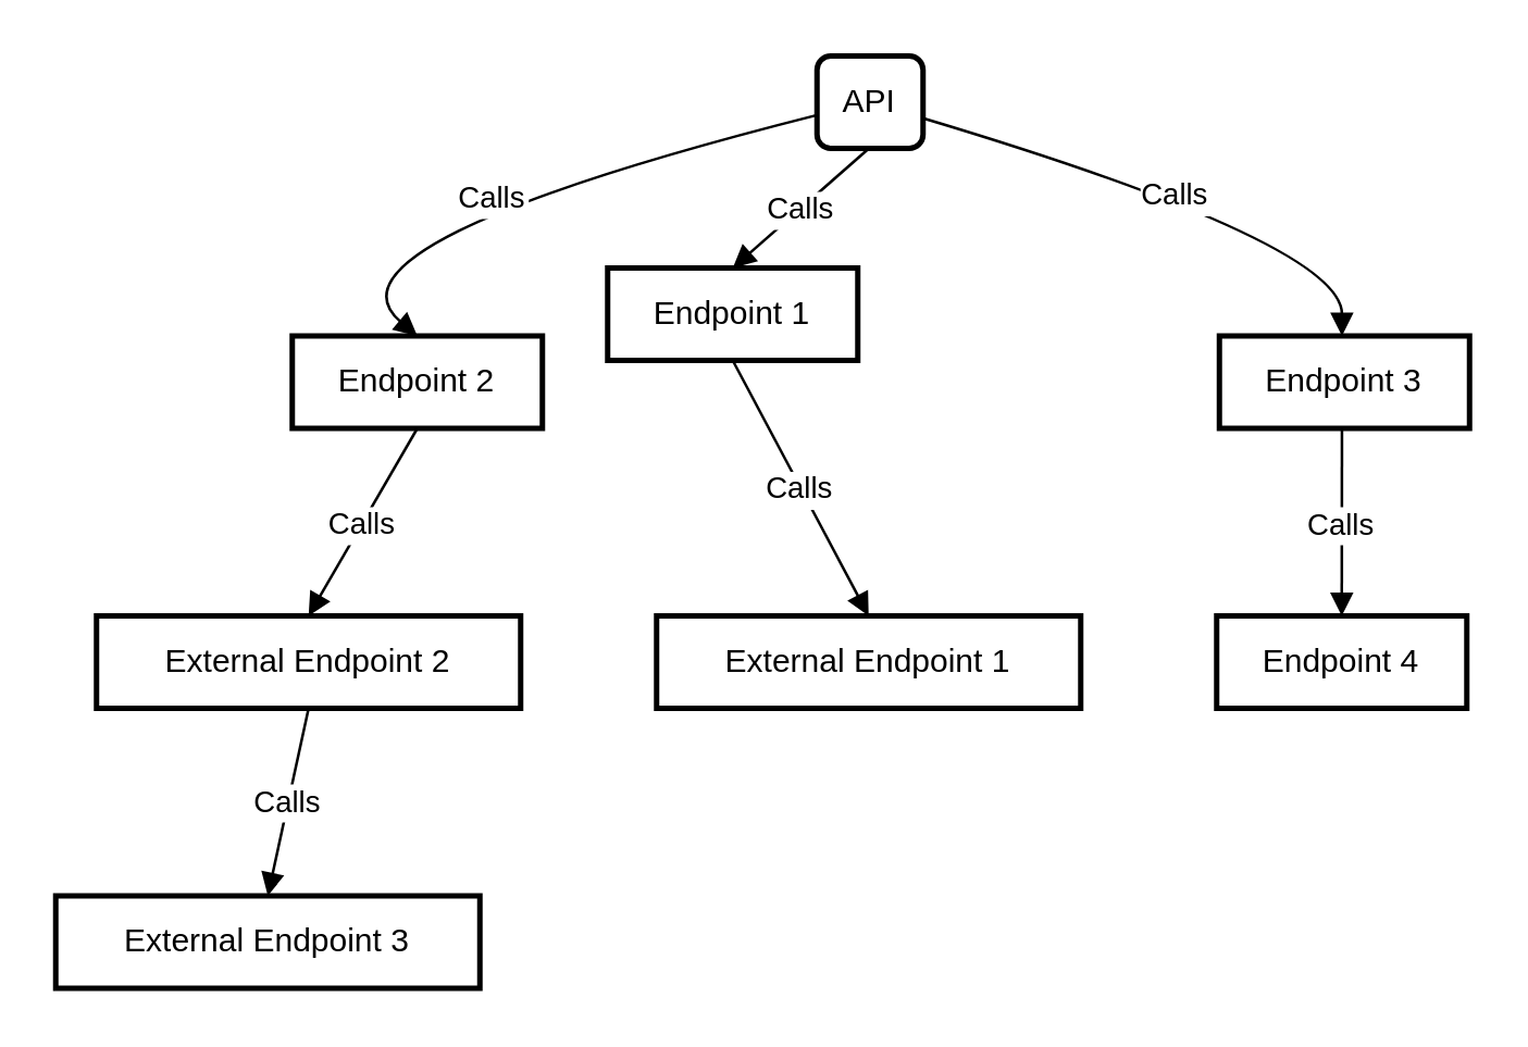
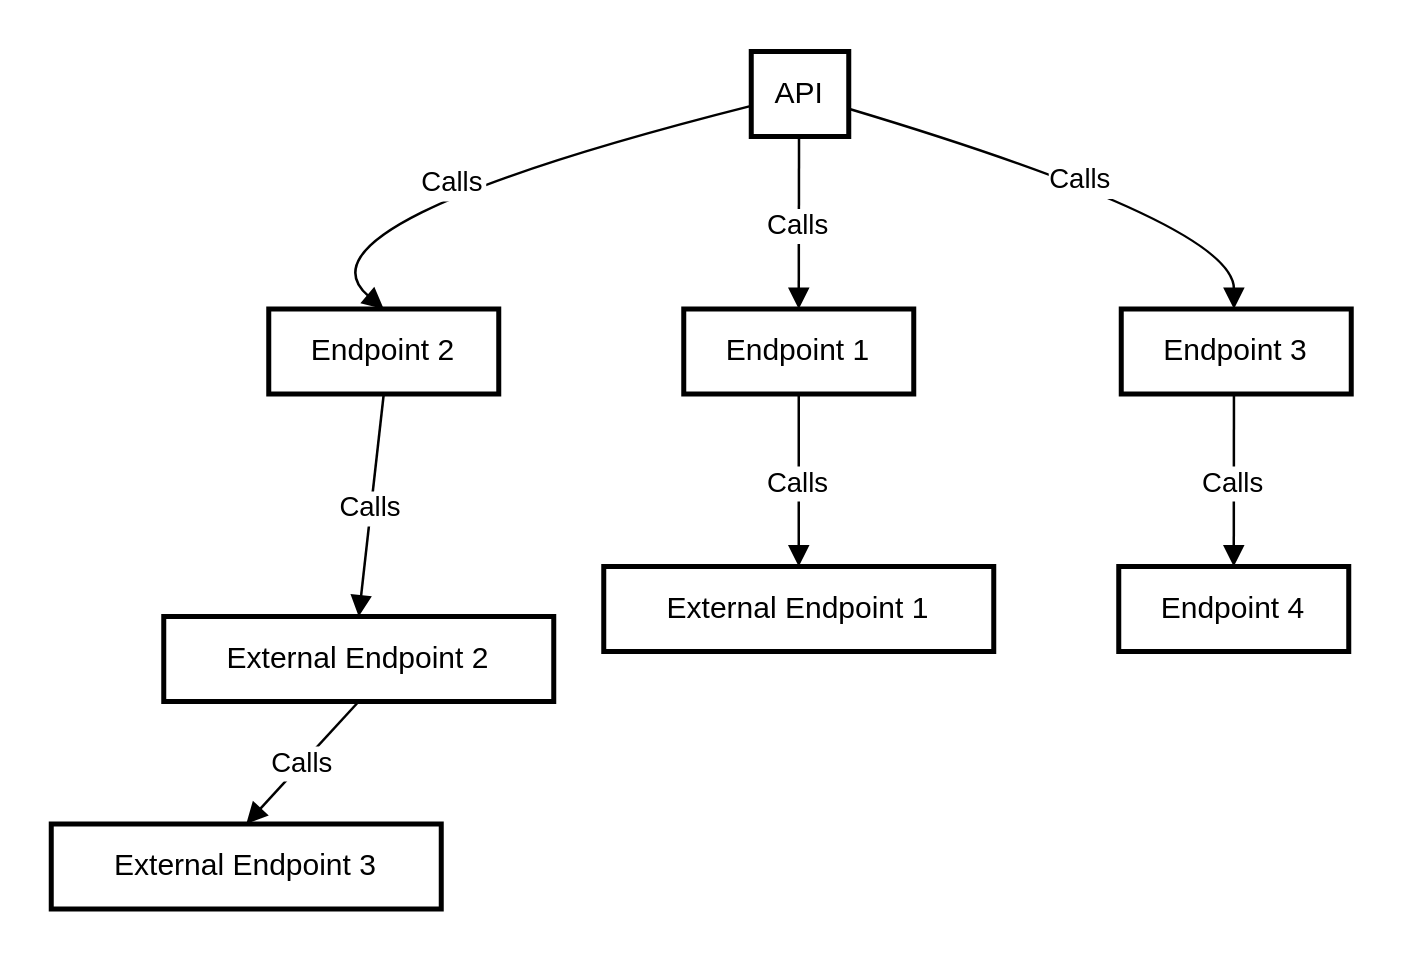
- <mxCell id="2" value="API" style="whiteSpace=wrap;strokeWidth=2;rounded=1;" vertex="1" parent="1"><mxGeometry x="300" width="39" height="34" as="geometry" y="20" /></mxCell>
+ <mxCell id="2" value="API" style="whiteSpace=wrap;strokeWidth=2;" vertex="1" parent="1"><mxGeometry x="300" width="39" height="34" as="geometry" y="20" /></mxCell>
- <mxCell id="3" value="Endpoint 1" style="whiteSpace=wrap;strokeWidth=2;" vertex="1" parent="1"><mxGeometry x="223" y="98" width="92" height="34" as="geometry" /></mxCell>
+ <mxCell id="3" value="Endpoint 1" style="whiteSpace=wrap;strokeWidth=2;" vertex="1" parent="1"><mxGeometry x="273" y="123" width="92" height="34" as="geometry" /></mxCell>
- <mxCell id="8" value="External Endpoint 2" style="whiteSpace=wrap;strokeWidth=2;" vertex="1" parent="1"><mxGeometry y="226" width="156" height="34" as="geometry" x="35" /></mxCell>
+ <mxCell id="8" value="External Endpoint 2" style="whiteSpace=wrap;strokeWidth=2;" vertex="1" parent="1"><mxGeometry x="65" y="246" width="156" height="34" as="geometry" /></mxCell>
